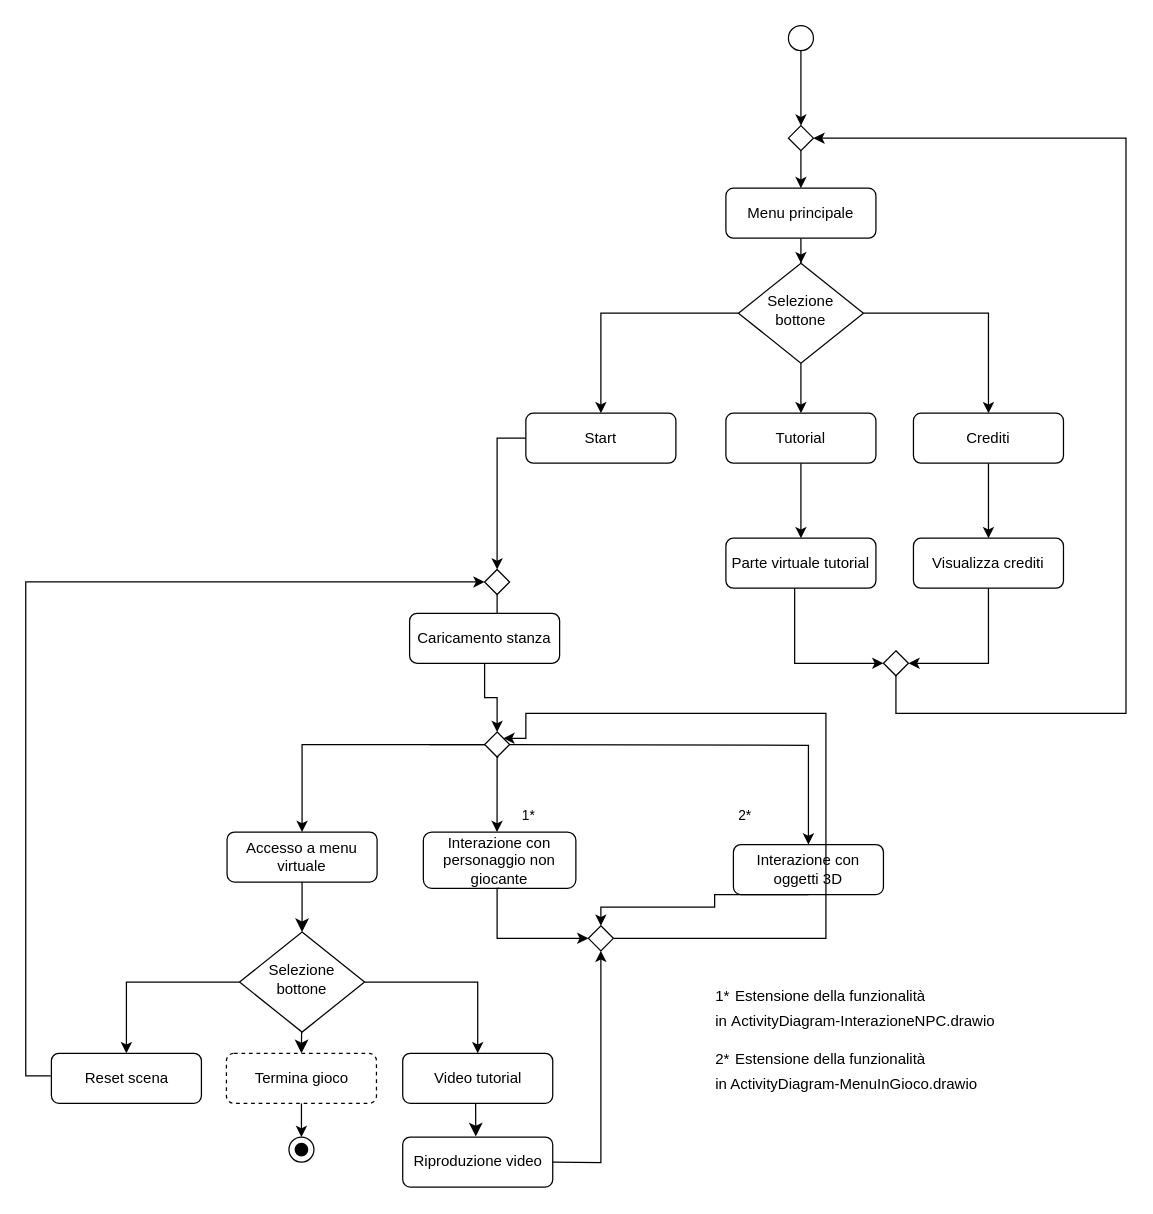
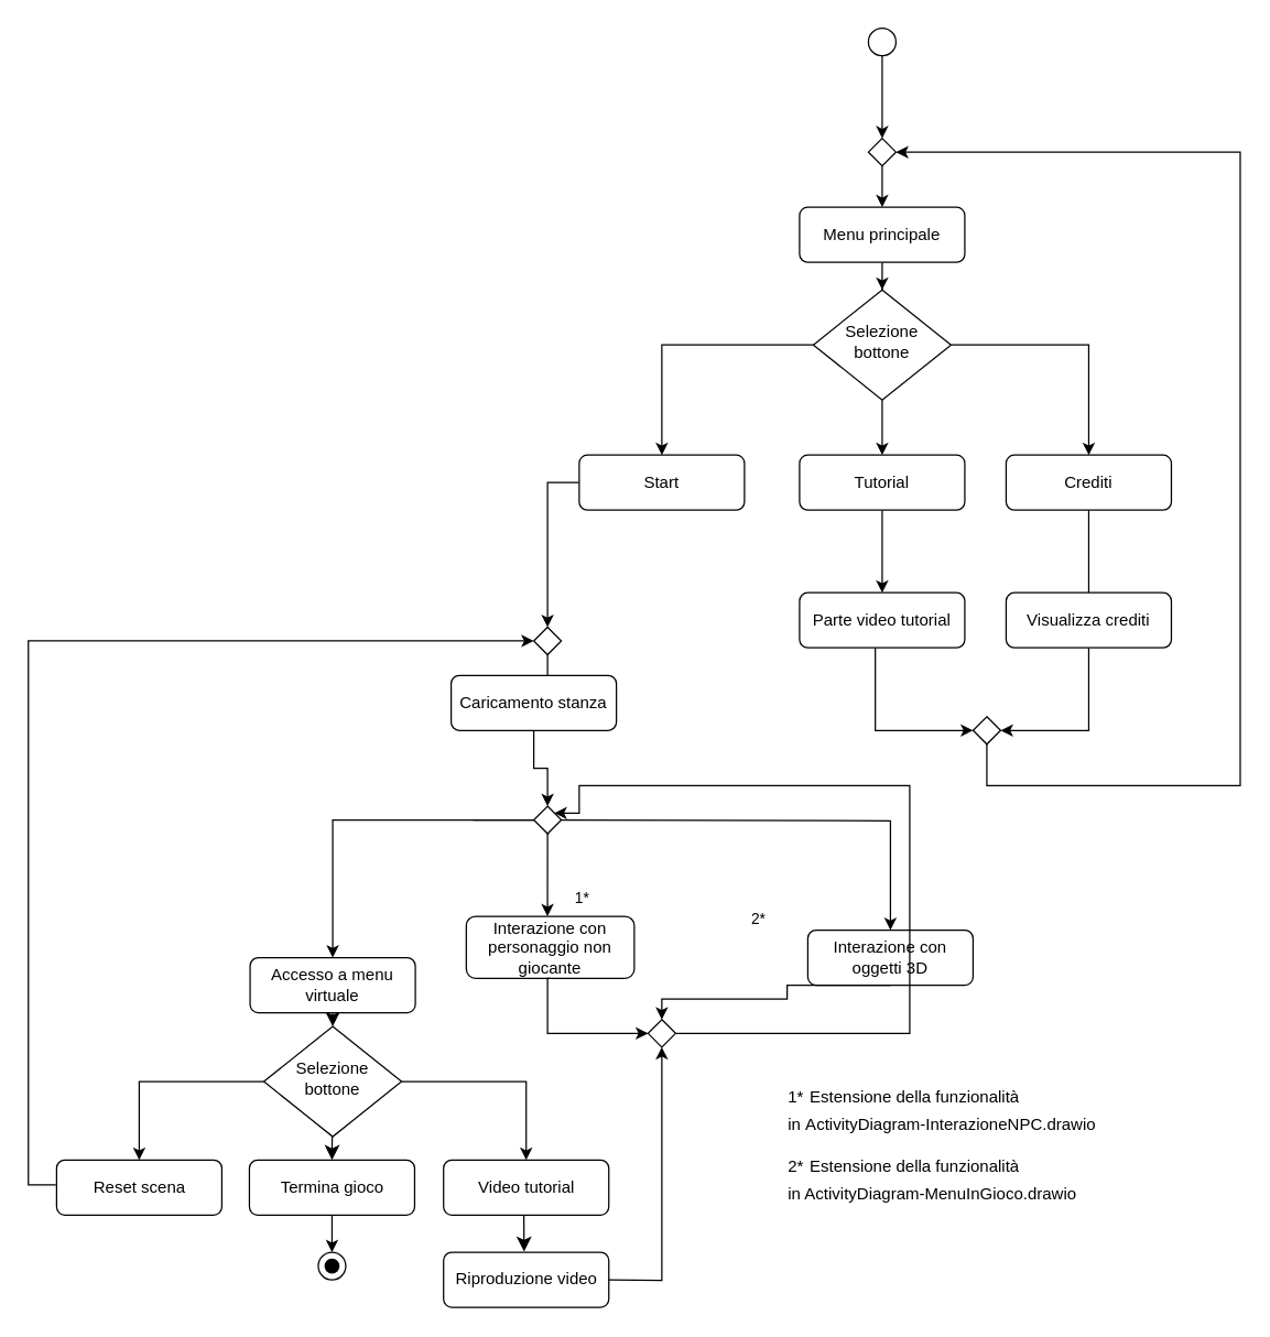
- <mxCell id="16" value="" style="edgeStyle=orthogonalEdgeStyle;rounded=0;orthogonalLoop=1;jettySize=auto;html=1;" parent="1" source="17" target="21" edge="1"><mxGeometry relative="1" as="geometry" /></mxCell>
+ <mxCell id="16" value="" style="edgeStyle=orthogonalEdgeStyle;rounded=0;orthogonalLoop=1;jettySize=auto;html=1;endArrow=none;" parent="1" source="17" target="21" edge="1"><mxGeometry relative="1" as="geometry" /></mxCell>
- <mxCell id="19" value="Parte virtuale tutorial" style="rounded=1;whiteSpace=wrap;html=1;fontSize=12;glass=0;strokeWidth=1;shadow=0;" parent="1" vertex="1"><mxGeometry x="580" y="430" width="120" height="40" as="geometry" /></mxCell>
+ <mxCell id="19" value="Parte video tutorial" style="rounded=1;whiteSpace=wrap;html=1;fontSize=12;glass=0;strokeWidth=1;shadow=0;" parent="1" vertex="1"><mxGeometry x="580" y="430" width="120" height="40" as="geometry" /></mxCell>
- <mxCell id="55" value="&lt;font style=&quot;font-size: 11px;&quot;&gt;2*&lt;/font&gt;" style="text;html=1;align=center;verticalAlign=middle;resizable=0;points=[];autosize=1;strokeColor=none;fillColor=none;fontSize=16;" parent="1" vertex="1"><mxGeometry x="580" y="635" width="30" height="30" as="geometry" /></mxCell>
+ <mxCell id="55" value="&lt;font style=&quot;font-size: 11px;&quot;&gt;2*&lt;/font&gt;" style="text;html=1;align=center;verticalAlign=middle;resizable=0;points=[];autosize=1;strokeColor=none;fillColor=none;fontSize=16;" parent="1" vertex="1"><mxGeometry x="535" y="650" width="30" height="30" as="geometry" /></mxCell>
- <mxCell id="32" value="Accesso a menu virtuale" style="rounded=1;whiteSpace=wrap;html=1;fontSize=12;glass=0;strokeWidth=1;shadow=0;" parent="1" vertex="1"><mxGeometry x="181" y="665" width="120" height="40" as="geometry" /></mxCell>
+ <mxCell id="32" value="Accesso a menu virtuale" style="rounded=1;whiteSpace=wrap;html=1;fontSize=12;glass=0;strokeWidth=1;shadow=0;" parent="1" vertex="1"><mxGeometry x="181" y="695" width="120" height="40" as="geometry" /></mxCell>
- <mxCell id="40" value="Termina gioco" style="rounded=1;whiteSpace=wrap;html=1;fontSize=12;glass=0;strokeWidth=1;shadow=0;dashed=1;" parent="1" vertex="1"><mxGeometry x="180.5" y="842" width="120" height="40" as="geometry" /></mxCell>
+ <mxCell id="40" value="Termina gioco" style="rounded=1;whiteSpace=wrap;html=1;fontSize=12;glass=0;strokeWidth=1;shadow=0;" parent="1" vertex="1"><mxGeometry x="180.5" y="842" width="120" height="40" as="geometry" /></mxCell>
